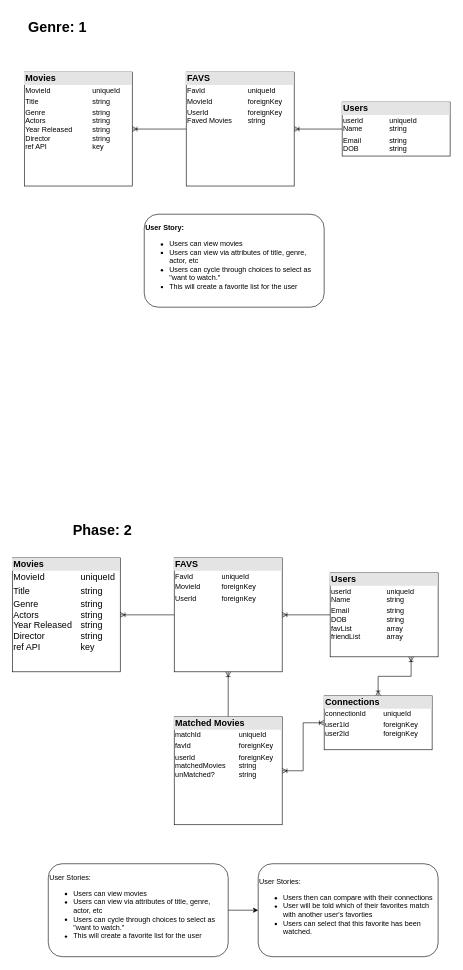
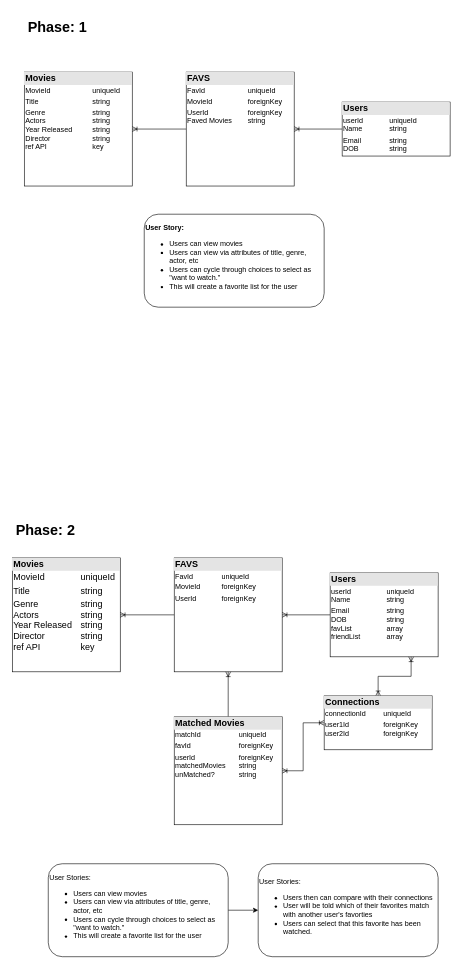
- <mxCell id="2" value="&lt;h1&gt;Genre: 1&lt;/h1&gt;" style="text;html=1;align=center;verticalAlign=middle;resizable=0;points=[];autosize=1;" vertex="1" parent="1"><mxGeometry x="40" y="20" width="110" height="50" as="geometry" /></mxCell>
+ <mxCell id="2" value="&lt;h1&gt;Phase: 1&lt;/h1&gt;" style="text;html=1;align=center;verticalAlign=middle;resizable=0;points=[];autosize=1;" vertex="1" parent="1"><mxGeometry x="40" y="20" width="110" height="50" as="geometry" /></mxCell>
- <mxCell id="3" value="&lt;h1&gt;Phase: 2&lt;/h1&gt;" style="text;html=1;align=center;verticalAlign=middle;resizable=0;points=[];autosize=1;" vertex="1" parent="1"><mxGeometry x="115" y="859" width="110" height="50" as="geometry" /></mxCell>
+ <mxCell id="3" value="&lt;h1&gt;Phase: 2&lt;/h1&gt;" style="text;html=1;align=center;verticalAlign=middle;resizable=0;points=[];autosize=1;" vertex="1" parent="1"><mxGeometry x="20" width="110" height="50" as="geometry" y="859" /></mxCell>
